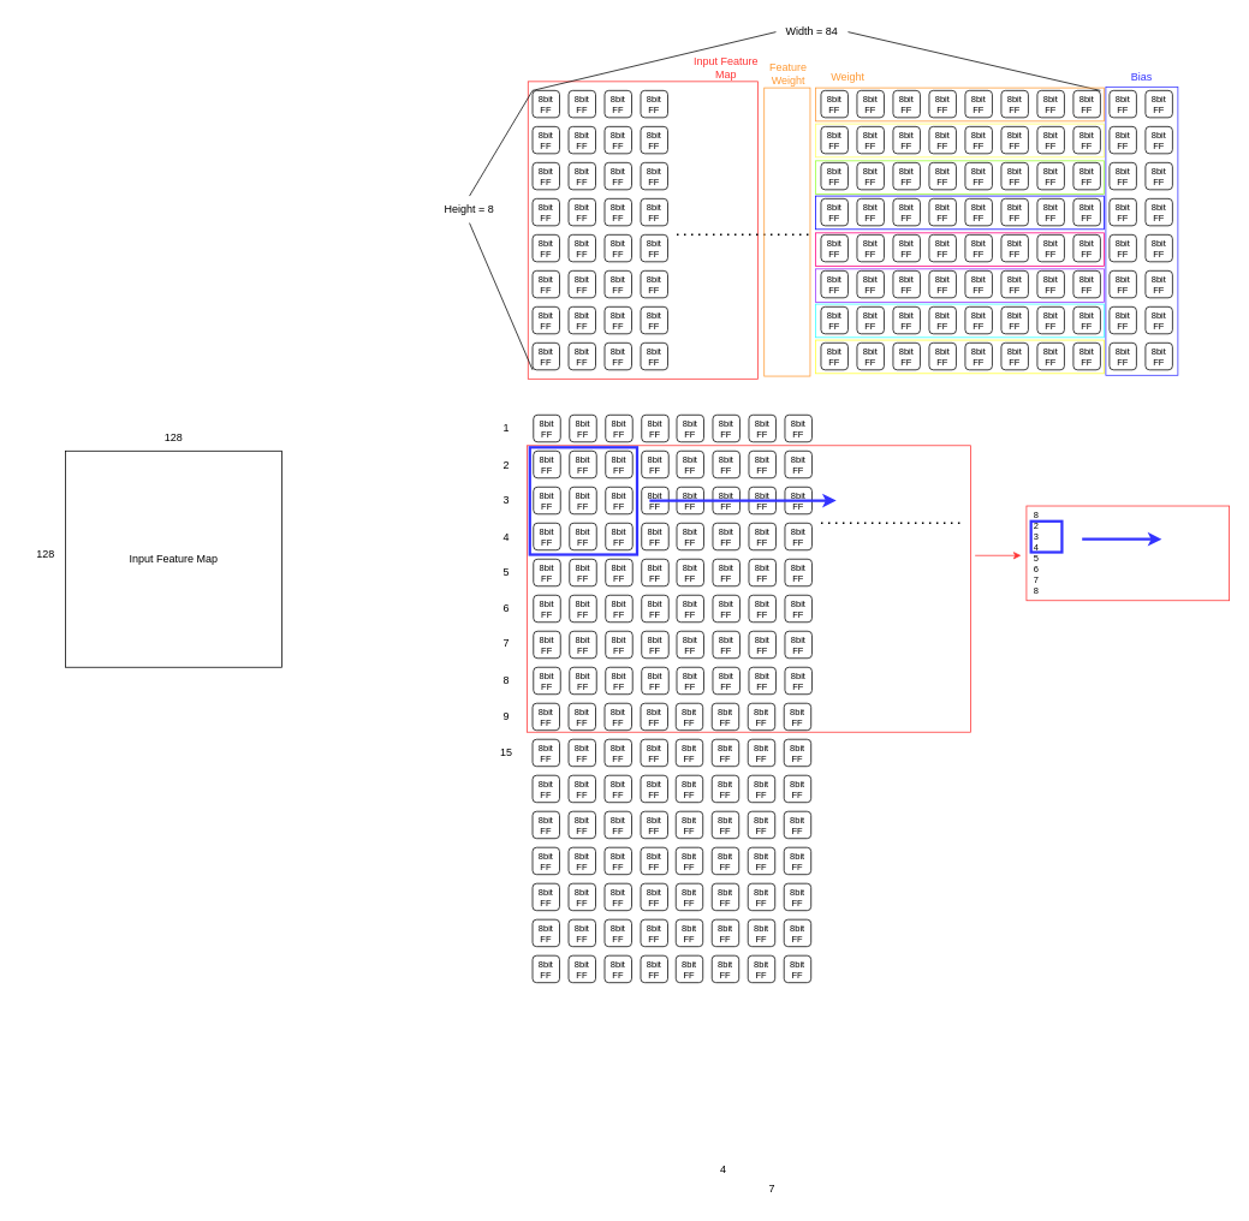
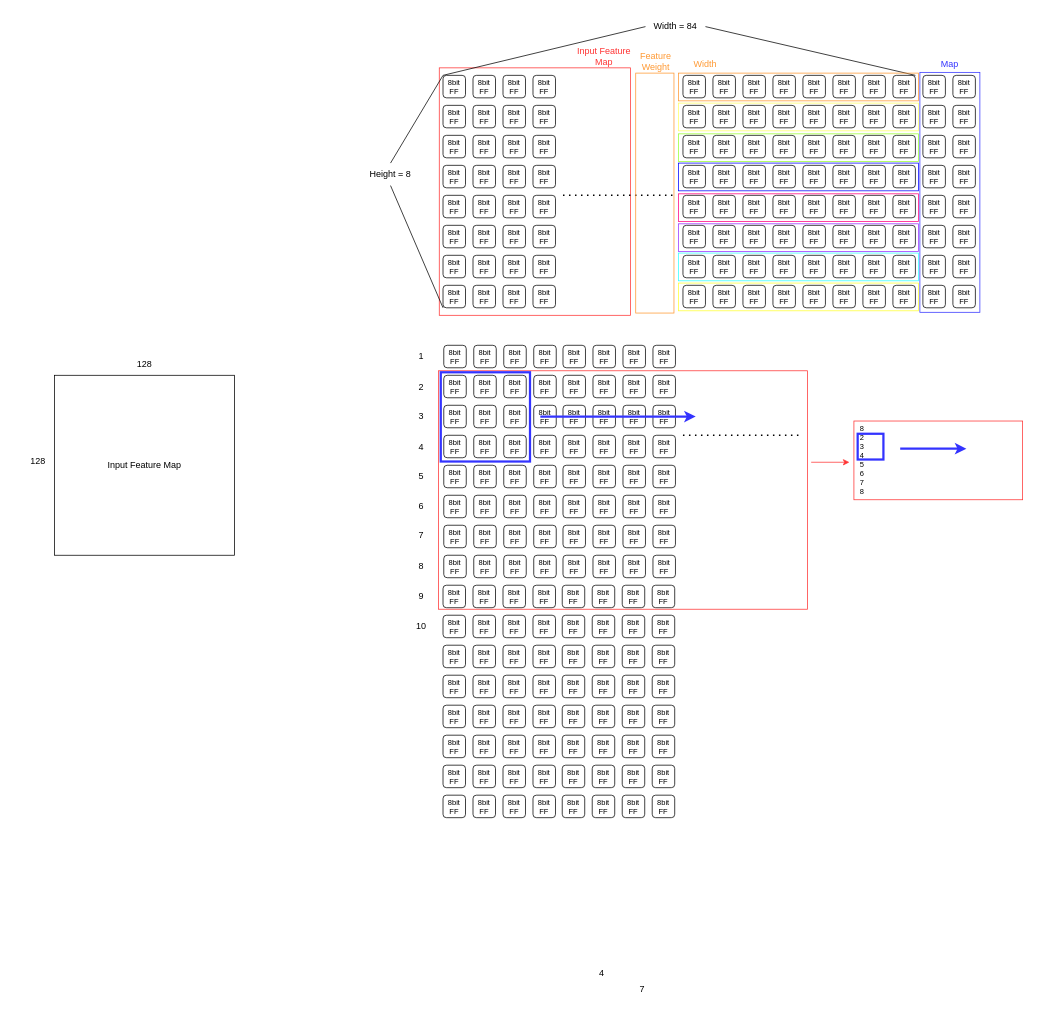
- <mxCell id="131" value="Weight" style="text;html=1;strokeColor=none;fillColor=none;align=center;verticalAlign=middle;whiteSpace=wrap;rounded=0;fontColor=#FF9933;" vertex="1" parent="1"><mxGeometry x="910" y="70" width="60" height="30" as="geometry" /></mxCell>
+ <mxCell id="131" value="Width" style="text;html=1;strokeColor=none;fillColor=none;align=center;verticalAlign=middle;whiteSpace=wrap;rounded=0;fontColor=#FF9933;" vertex="1" parent="1"><mxGeometry x="910" y="70" width="60" height="30" as="geometry" /></mxCell>
- <mxCell id="133" value="Bias" style="text;html=1;strokeColor=none;fillColor=none;align=center;verticalAlign=middle;whiteSpace=wrap;rounded=0;fontColor=#3333FF;" vertex="1" parent="1"><mxGeometry x="1236" y="70" width="60" height="30" as="geometry" /></mxCell>
+ <mxCell id="133" value="Map" style="text;html=1;strokeColor=none;fillColor=none;align=center;verticalAlign=middle;whiteSpace=wrap;rounded=0;fontColor=#3333FF;" vertex="1" parent="1"><mxGeometry x="1236" y="70" width="60" height="30" as="geometry" /></mxCell>
- <mxCell id="283" value="15" style="text;html=1;strokeColor=none;fillColor=none;align=center;verticalAlign=middle;whiteSpace=wrap;rounded=0;" vertex="1" parent="1"><mxGeometry x="531" y="820" width="60" height="29" as="geometry" /></mxCell>
+ <mxCell id="283" value="10" style="text;html=1;strokeColor=none;fillColor=none;align=center;verticalAlign=middle;whiteSpace=wrap;rounded=0;" vertex="1" parent="1"><mxGeometry x="531" y="820" width="60" height="29" as="geometry" /></mxCell>
